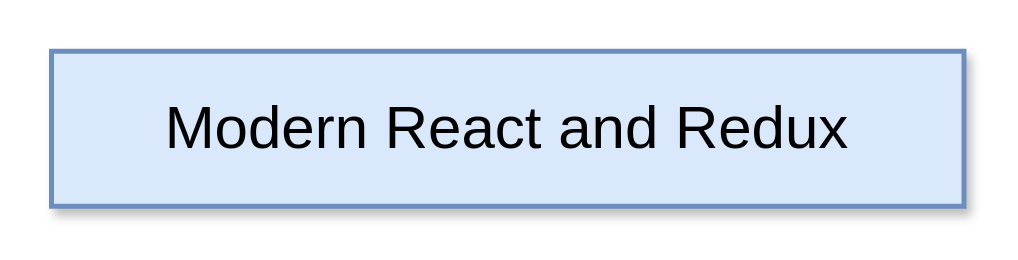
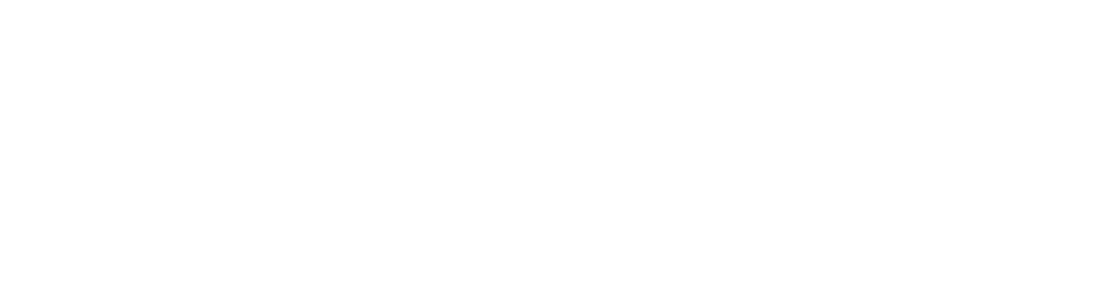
- <mxCell id="2" value="Modern React and Redux" style="rounded=0;whiteSpace=wrap;html=1;fontSize=24;strokeWidth=2;shadow=1;fillColor=#dae8fc;strokeColor=#6c8ebf;" vertex="1" parent="1"><mxGeometry x="20" y="20" width="365" height="62" as="geometry" /></mxCell>
